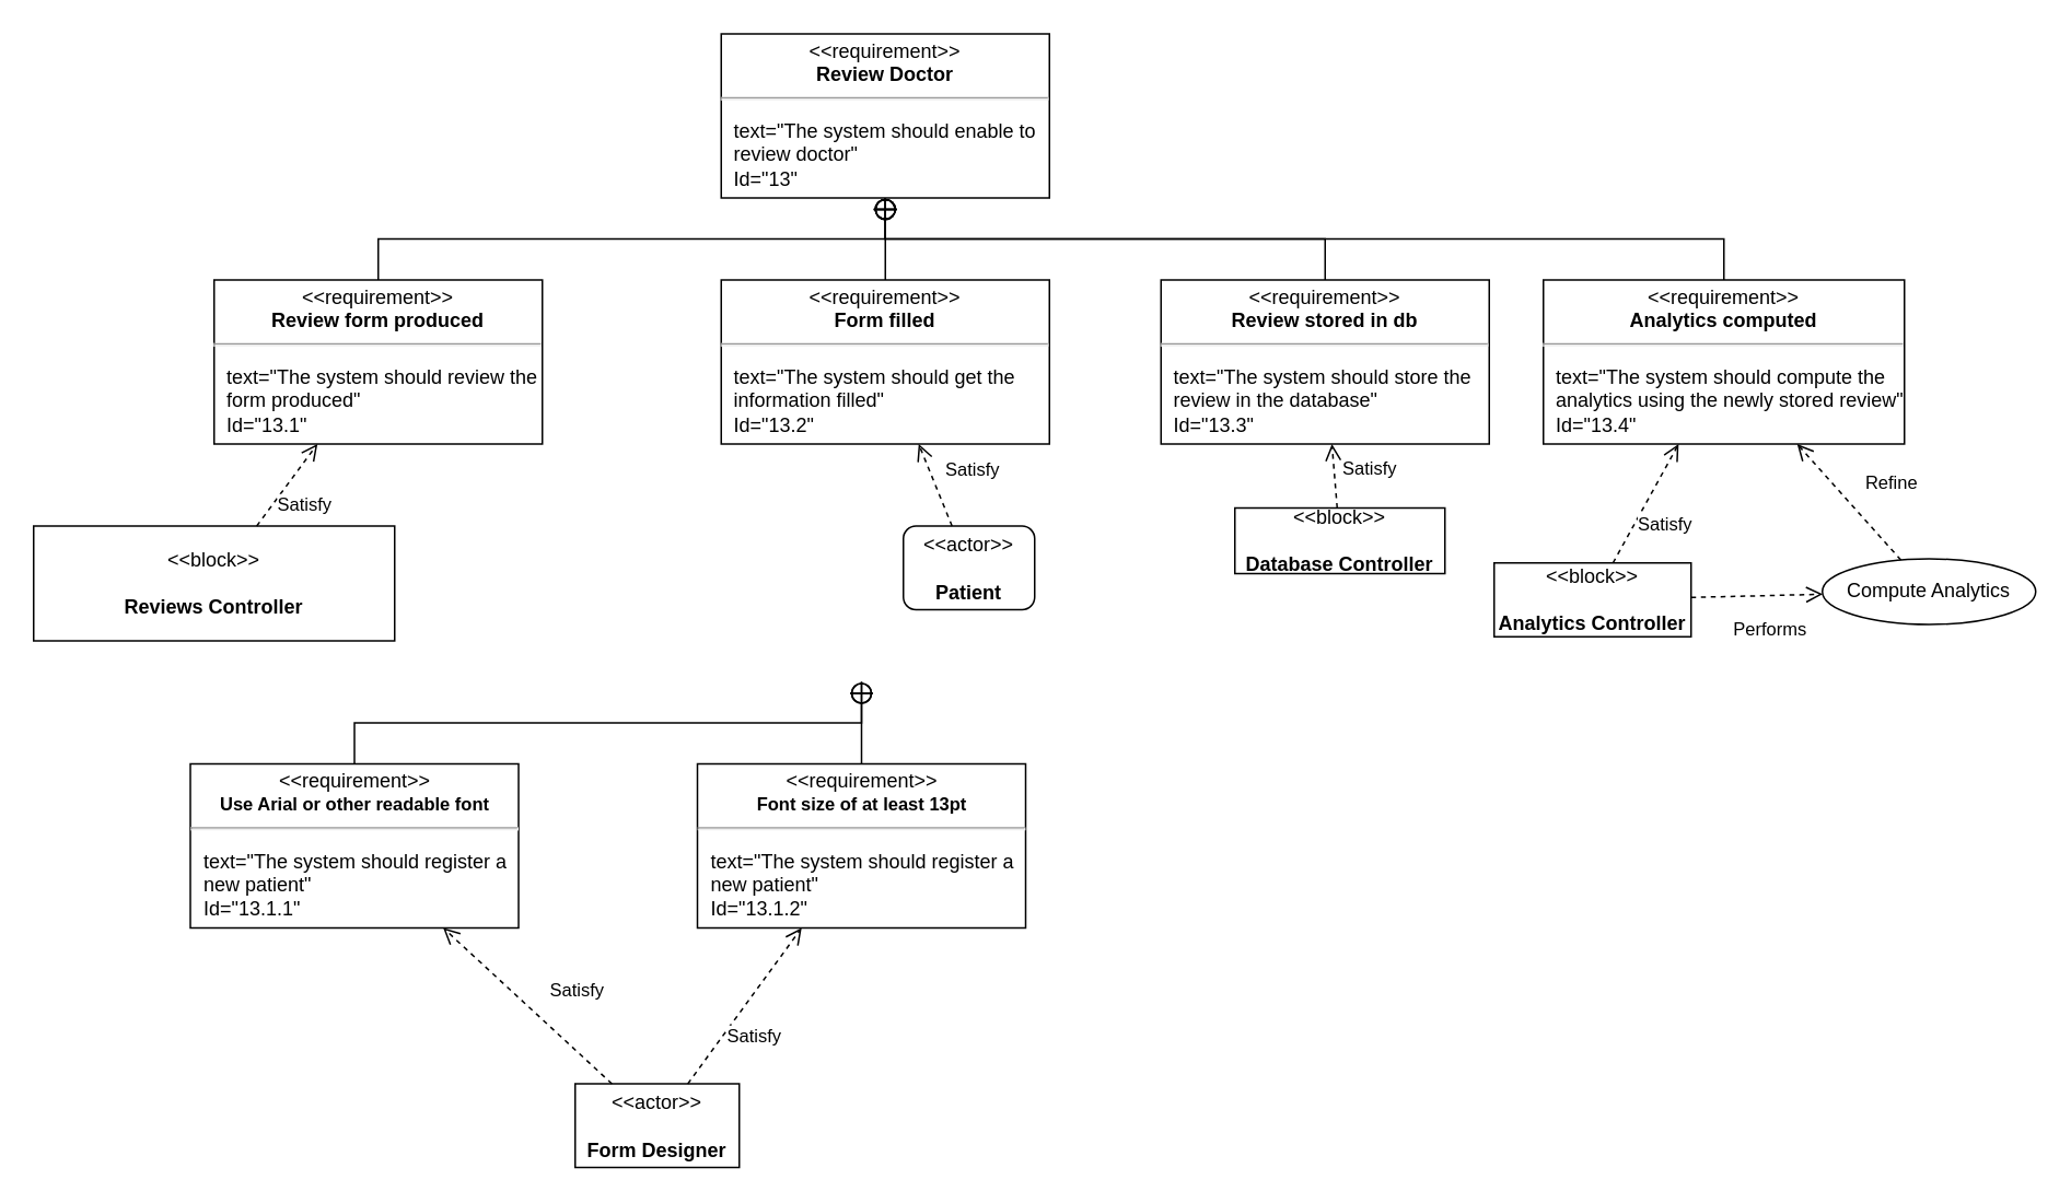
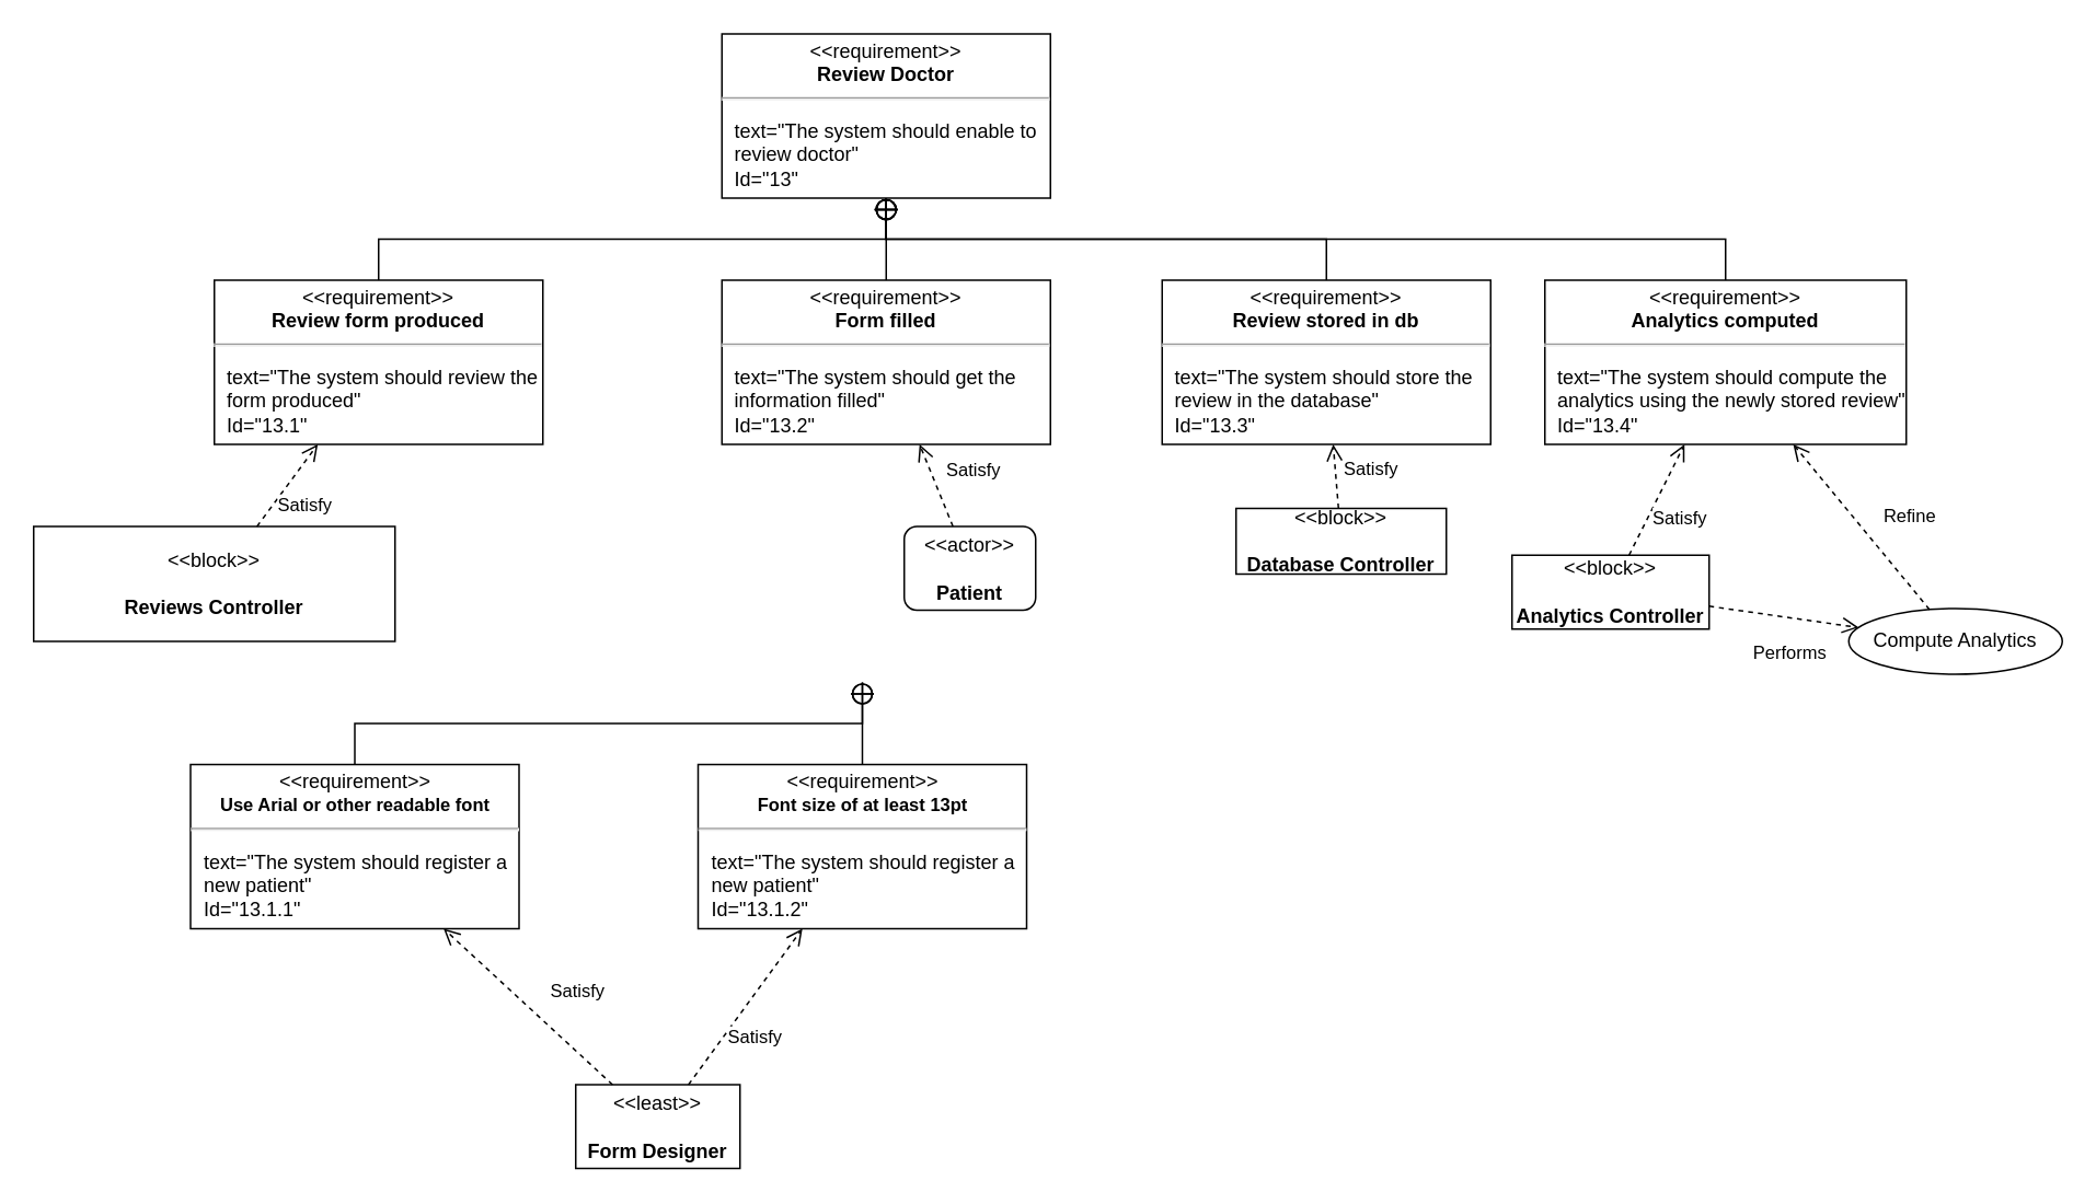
- <mxCell id="18" value="Compute Analytics" style="ellipse;whiteSpace=wrap;html=1;" vertex="1" parent="1"><mxGeometry x="1110" y="340" width="130" height="40" as="geometry" /></mxCell>
+ <mxCell id="18" value="Compute Analytics" style="ellipse;whiteSpace=wrap;html=1;" vertex="1" parent="1"><mxGeometry x="1125" y="370" width="130" height="40" as="geometry" /></mxCell>
- <mxCell id="10" value="&amp;lt;&amp;lt;block&amp;gt;&amp;gt;&lt;br&gt;&lt;br&gt;&lt;b&gt;Analytics Controller&lt;/b&gt;" style="html=1;align=center;verticalAlign=middle;dashed=0;whiteSpace=wrap;" vertex="1" parent="1"><mxGeometry x="910" y="342.5" width="120" height="45" as="geometry" /></mxCell>
+ <mxCell id="10" value="&amp;lt;&amp;lt;block&amp;gt;&amp;gt;&lt;br&gt;&lt;br&gt;&lt;b&gt;Analytics Controller&lt;/b&gt;" style="html=1;align=center;verticalAlign=middle;dashed=0;whiteSpace=wrap;" vertex="1" parent="1"><mxGeometry x="920" y="337.5" width="120" height="45" as="geometry" /></mxCell>
- <mxCell id="22" value="&amp;lt;&amp;lt;actor&amp;gt;&amp;gt;&lt;br&gt;&lt;br&gt;&lt;b&gt;Form Designer&lt;/b&gt;" style="html=1;align=center;verticalAlign=middle;dashed=0;whiteSpace=wrap;" vertex="1" parent="1"><mxGeometry x="350" y="660" width="100" height="51" as="geometry" /></mxCell>
+ <mxCell id="22" value="&amp;lt;&amp;lt;least&amp;gt;&amp;gt;&lt;br&gt;&lt;br&gt;&lt;b&gt;Form Designer&lt;/b&gt;" style="html=1;align=center;verticalAlign=middle;dashed=0;whiteSpace=wrap;" vertex="1" parent="1"><mxGeometry x="350" y="660" width="100" height="51" as="geometry" /></mxCell>
